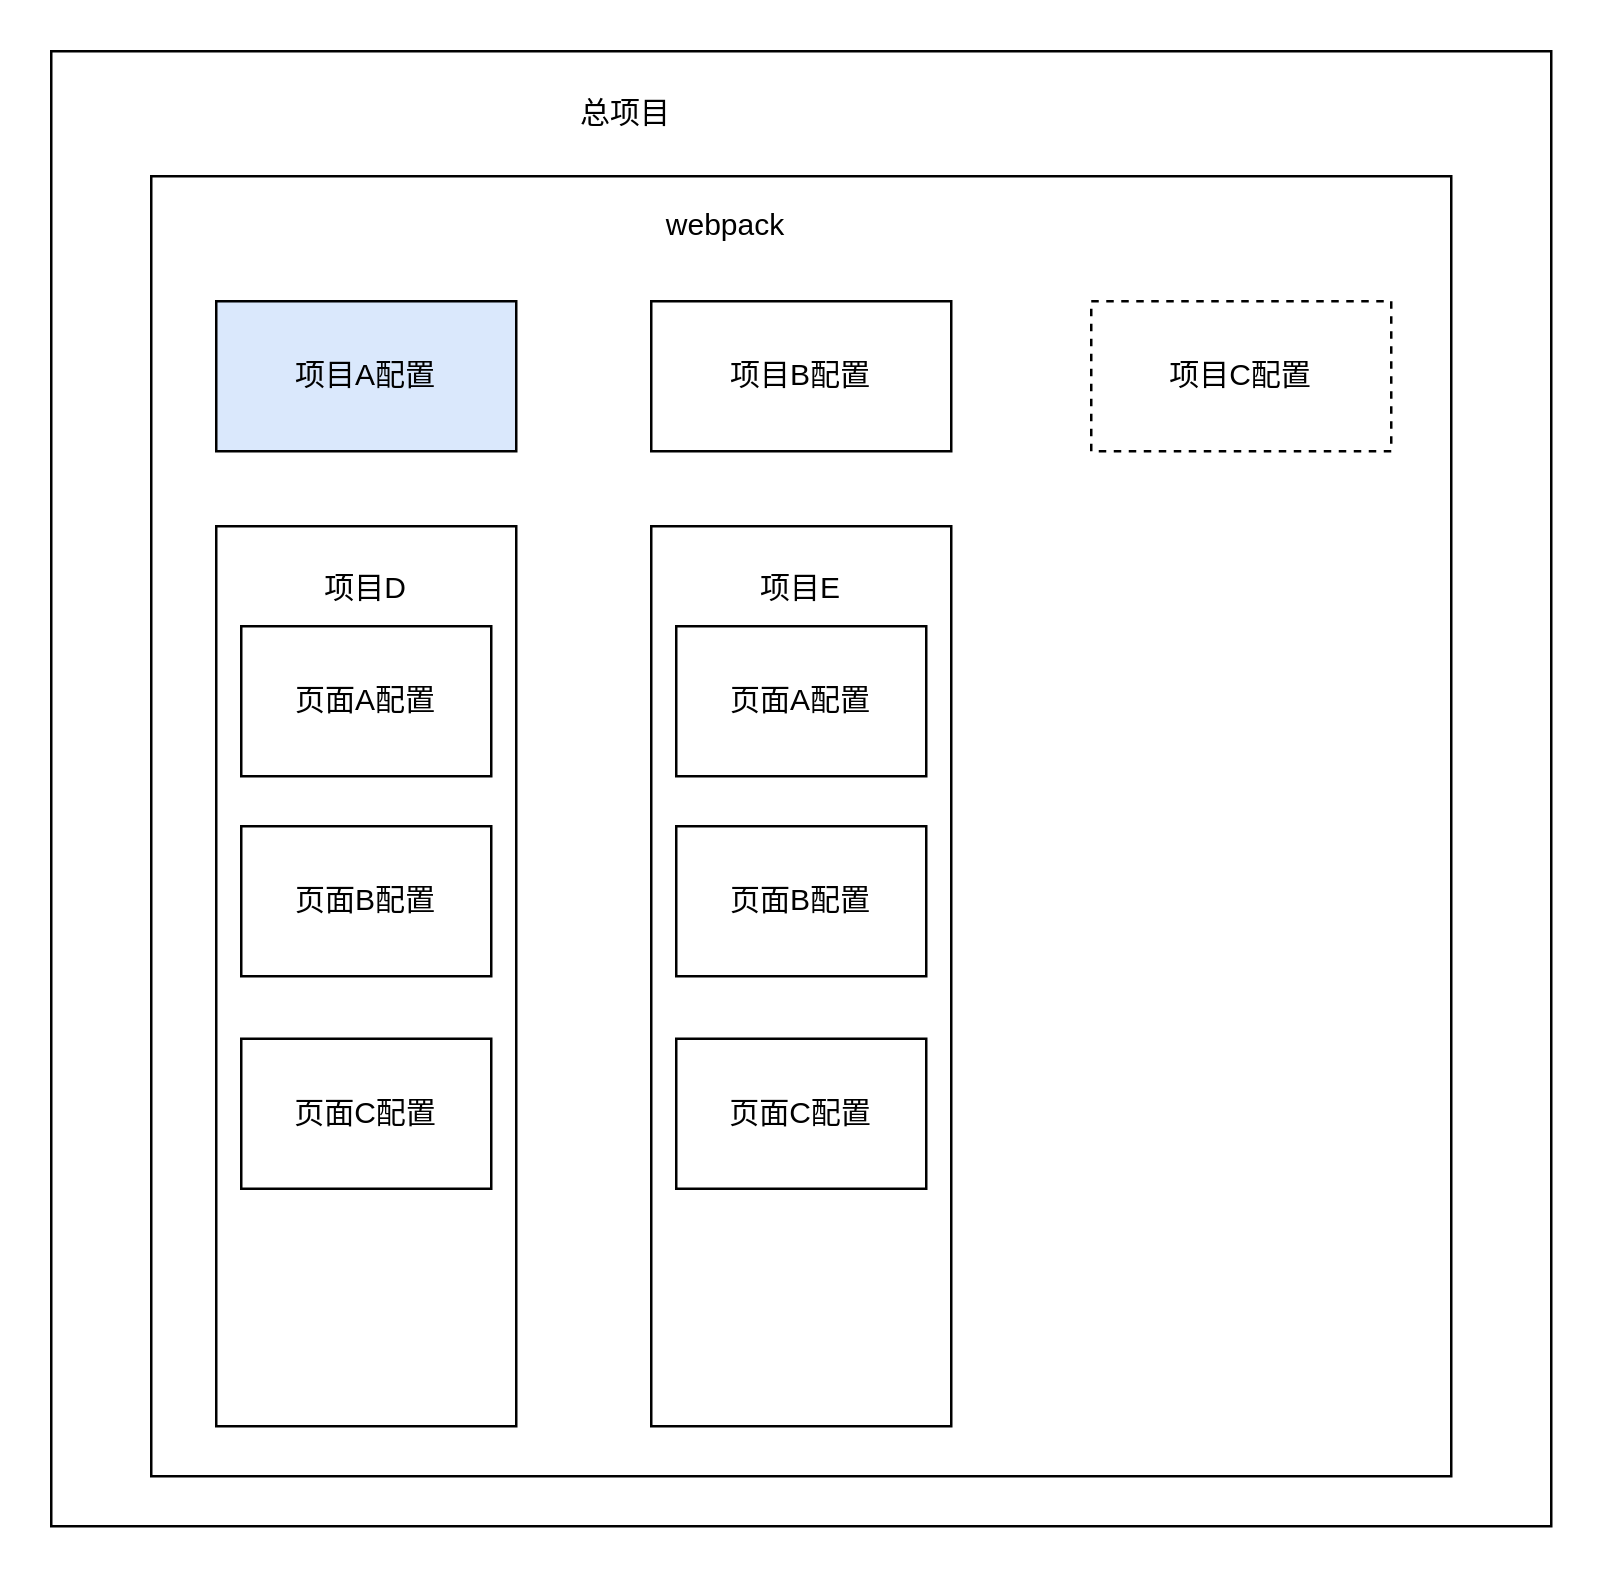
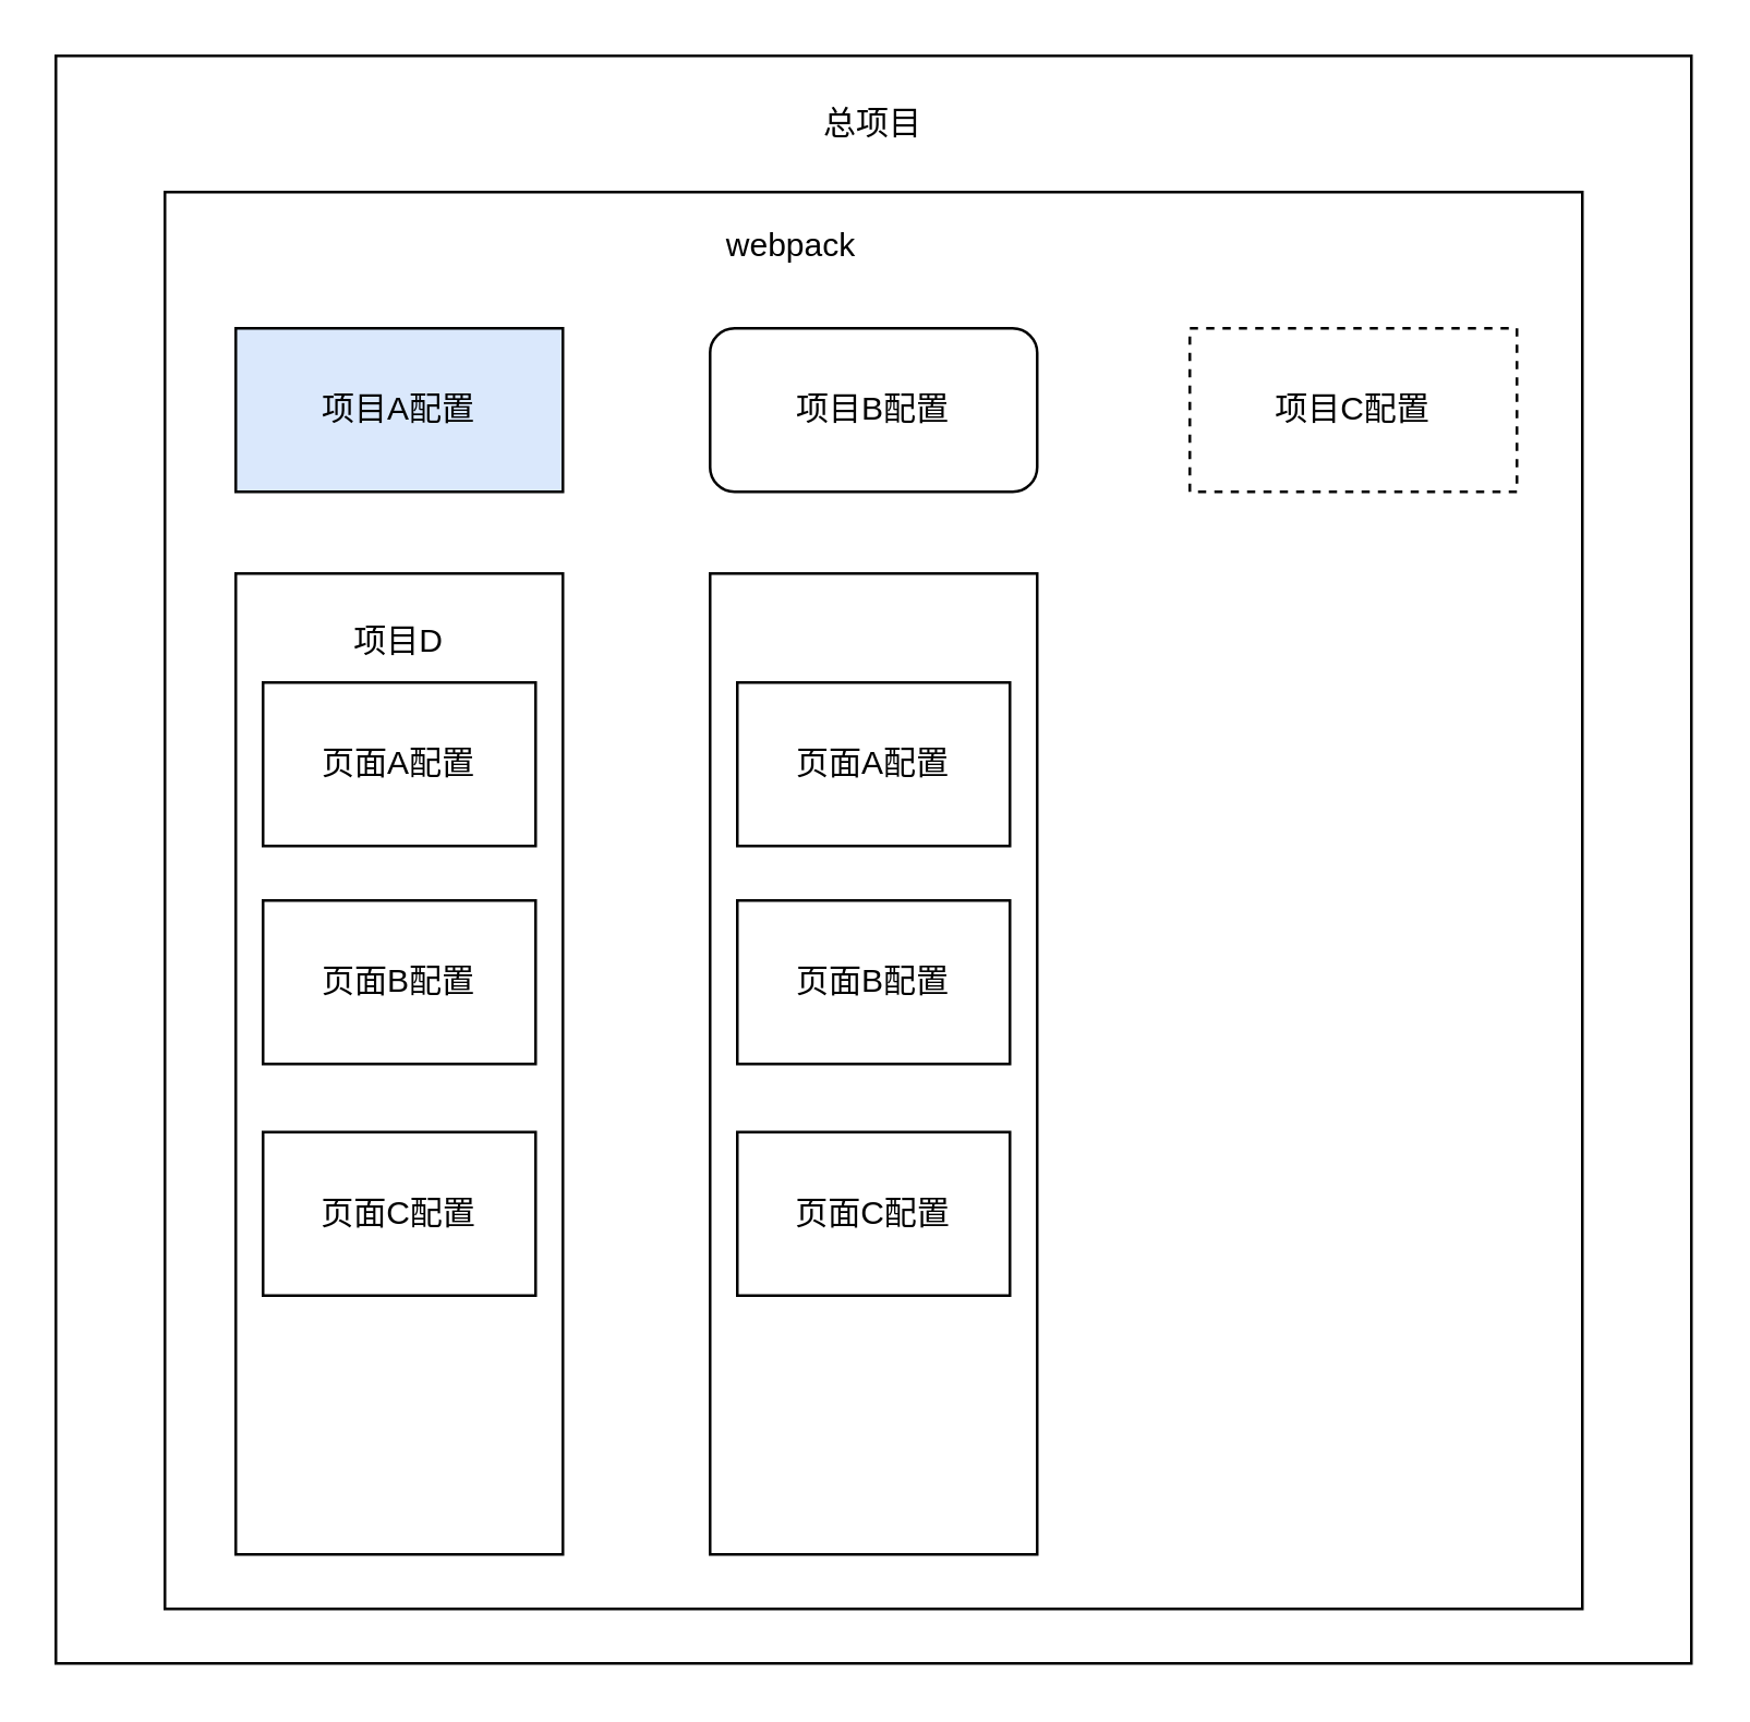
- <mxCell id="4" value="总项目" style="text;html=1;strokeColor=none;fillColor=none;align=center;verticalAlign=middle;whiteSpace=wrap;rounded=0;" vertex="1" parent="1"><mxGeometry x="220" y="30" width="60" height="30" as="geometry" /></mxCell>
+ <mxCell id="4" value="总项目" style="text;html=1;strokeColor=none;fillColor=none;align=center;verticalAlign=middle;whiteSpace=wrap;rounded=0;" vertex="1" parent="1"><mxGeometry x="290" y="30" width="60" height="30" as="geometry" /></mxCell>
- <mxCell id="7" value="项目B配置" style="rounded=0;whiteSpace=wrap;html=1;" vertex="1" parent="1"><mxGeometry x="260" y="120" width="120" height="60" as="geometry" /></mxCell>
+ <mxCell id="7" value="项目B配置" style="whiteSpace=wrap;html=1;rounded=1;" vertex="1" parent="1"><mxGeometry x="260" y="120" width="120" height="60" as="geometry" /></mxCell>
- <mxCell id="15" value="项目E" style="text;html=1;strokeColor=none;fillColor=none;align=center;verticalAlign=middle;whiteSpace=wrap;rounded=0;" vertex="1" parent="1"><mxGeometry x="290" y="220" width="60" height="30" as="geometry" /></mxCell>
